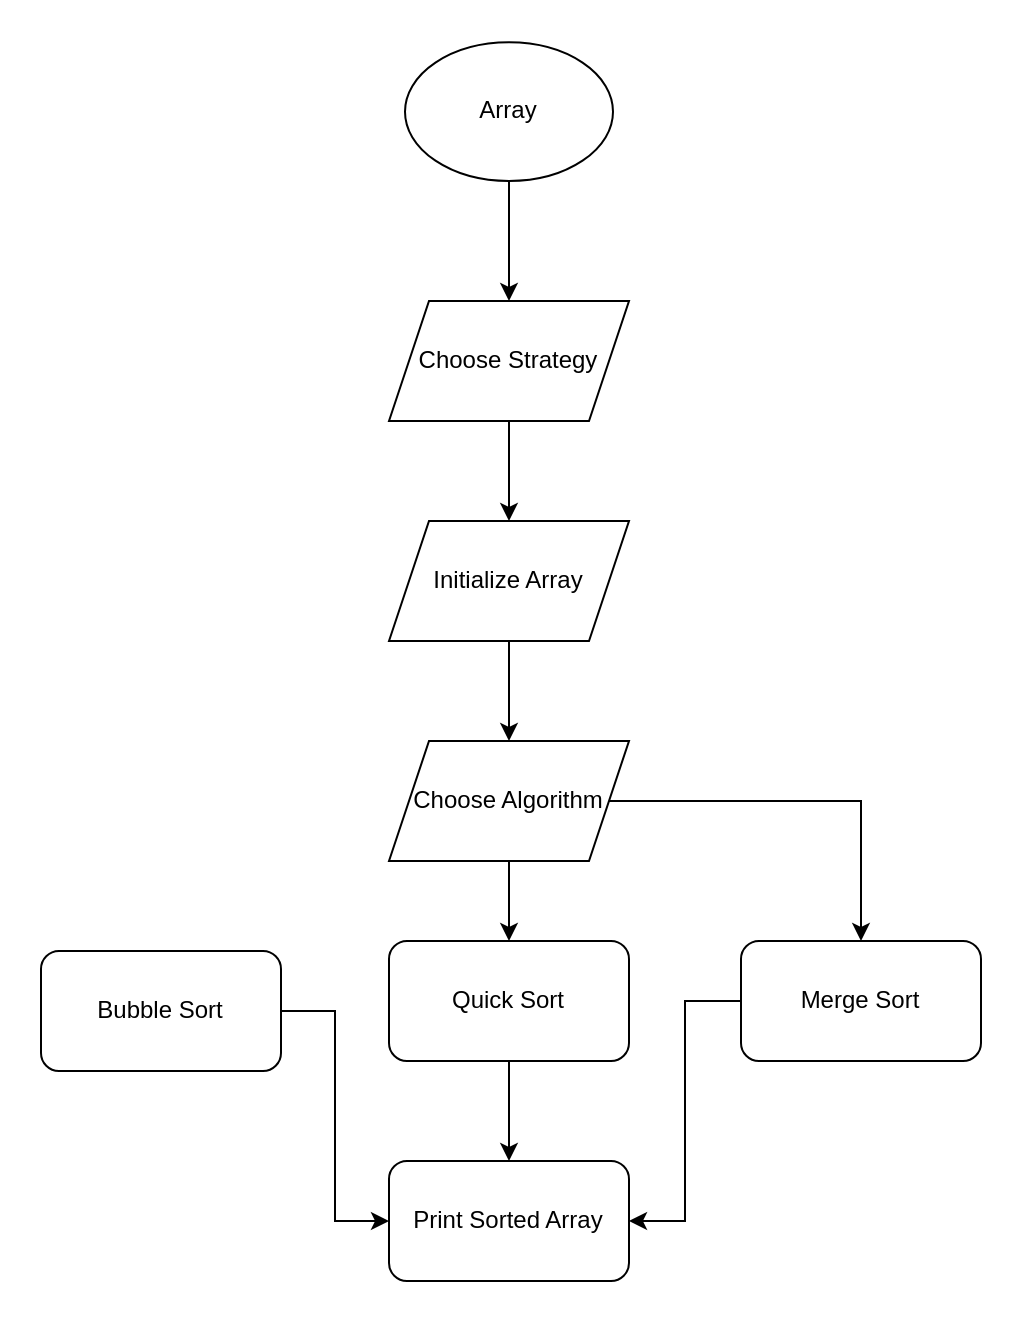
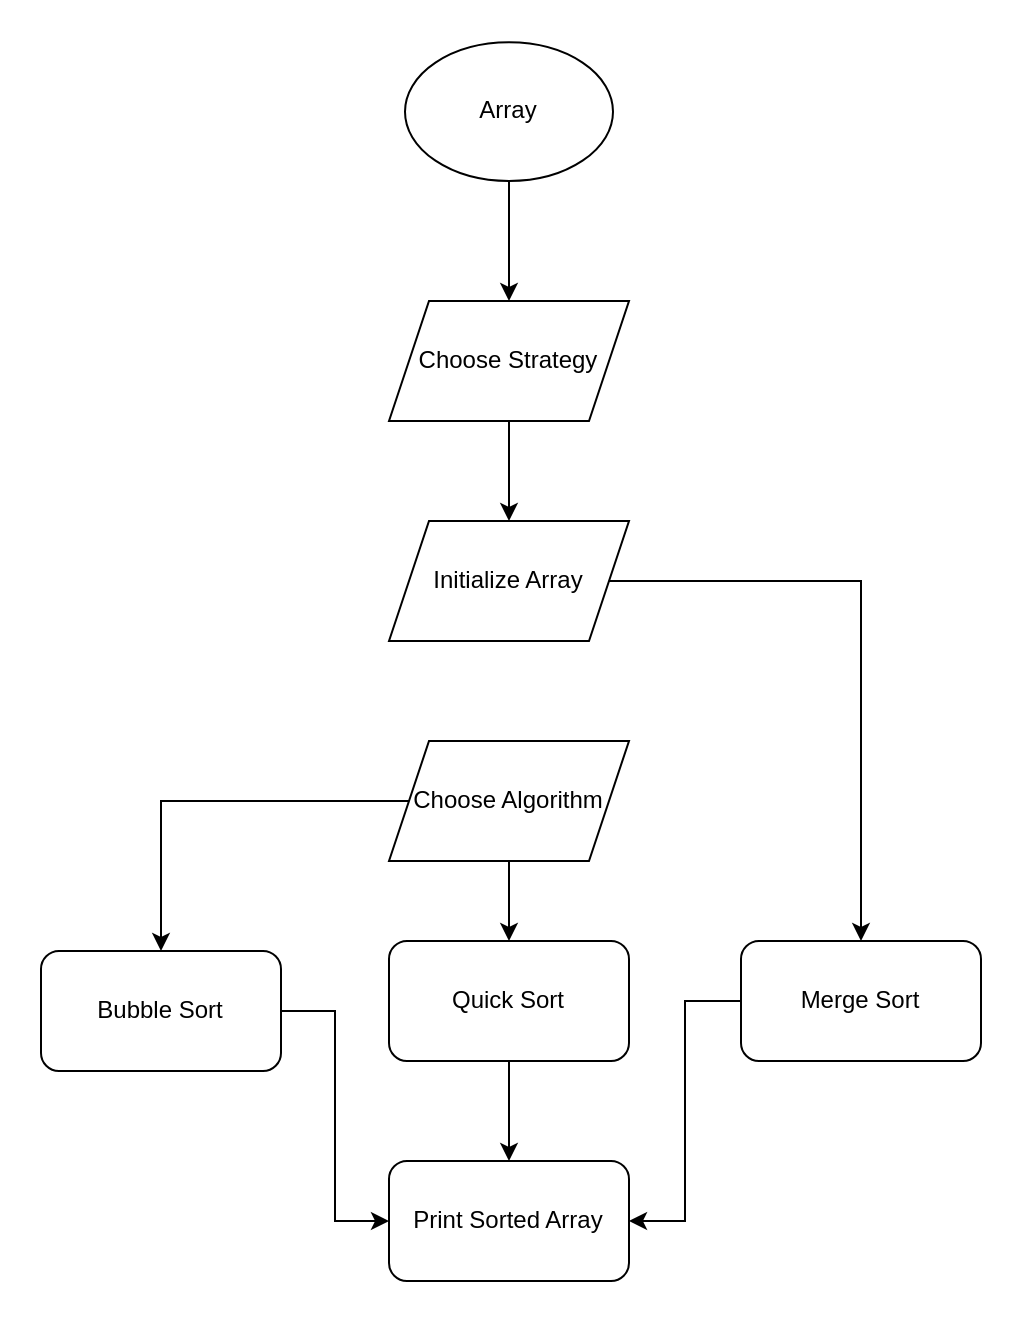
- <mxCell id="4" value="" style="edgeStyle=orthogonalEdgeStyle;rounded=0;orthogonalLoop=1;jettySize=auto;html=1;" edge="1" parent="1" source="5" target="9"><mxGeometry relative="1" as="geometry" /></mxCell>
+ <mxCell id="4" value="" style="edgeStyle=orthogonalEdgeStyle;rounded=0;orthogonalLoop=1;jettySize=auto;html=1;" edge="1" parent="1" source="5" target="15"><mxGeometry relative="1" as="geometry" /></mxCell>
+ <mxCell id="6" style="edgeStyle=orthogonalEdgeStyle;rounded=0;orthogonalLoop=1;jettySize=auto;html=1;entryX=0.5;entryY=0;entryDx=0;entryDy=0;" edge="1" parent="1" source="9" target="11"><mxGeometry relative="1" as="geometry" /></mxCell>
- <mxCell id="8" style="edgeStyle=orthogonalEdgeStyle;rounded=0;orthogonalLoop=1;jettySize=auto;html=1;exitX=1;exitY=0.5;exitDx=0;exitDy=0;entryX=0.5;entryY=0;entryDx=0;entryDy=0;" edge="1" parent="1" source="9" target="15"><mxGeometry relative="1" as="geometry" /></mxCell>
